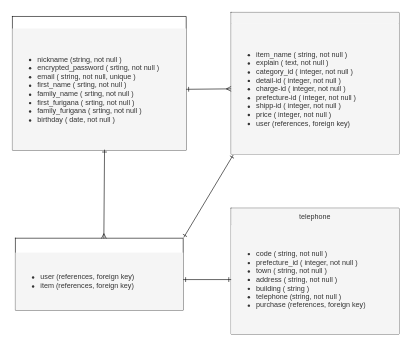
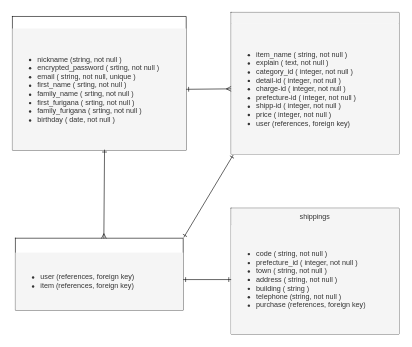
- <mxCell id="12" value="telephone" style="shape=partialRectangle;html=1;whiteSpace=wrap;connectable=0;overflow=hidden;fillColor=#f5f5f5;top=0;left=0;bottom=0;right=0;strokeColor=#666666;fontColor=#333333;" vertex="1" parent="11"><mxGeometry width="280" height="28" as="geometry" /></mxCell>
+ <mxCell id="12" value="shippings" style="shape=partialRectangle;html=1;whiteSpace=wrap;connectable=0;overflow=hidden;fillColor=#f5f5f5;top=0;left=0;bottom=0;right=0;strokeColor=#666666;fontColor=#333333;" vertex="1" parent="11"><mxGeometry width="280" height="28" as="geometry" /></mxCell>
